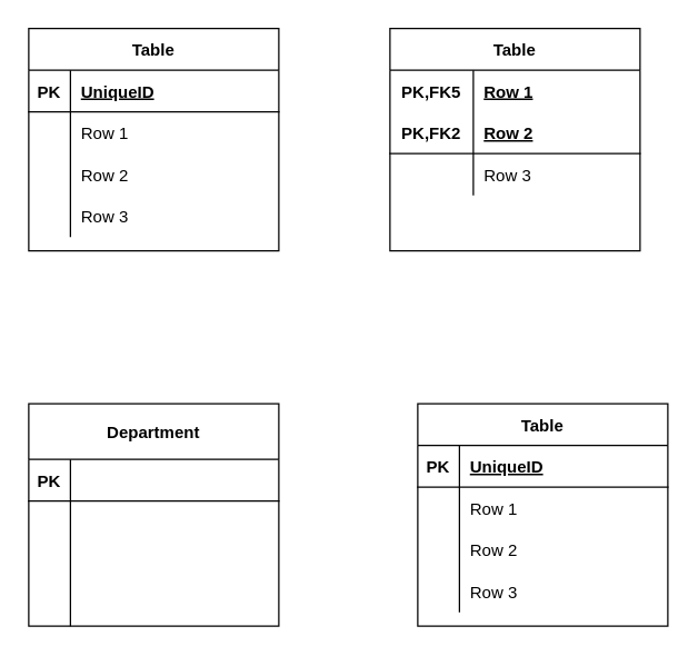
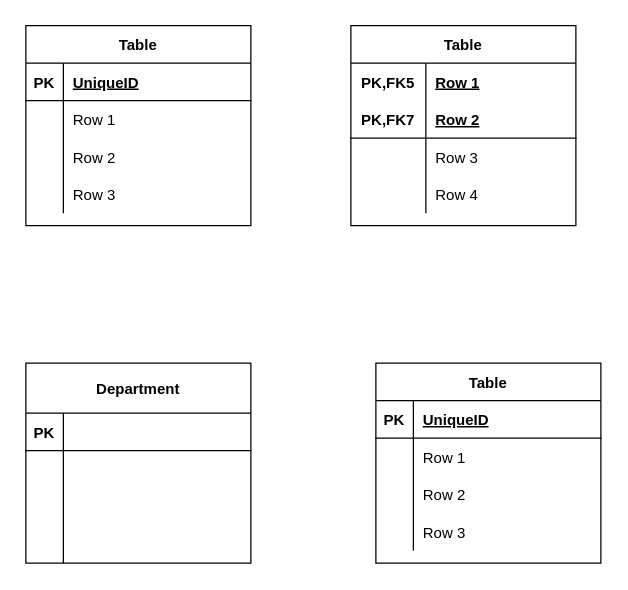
- <mxCell id="20" value="PK,FK2" style="shape=partialRectangle;connectable=0;fillColor=none;top=0;left=0;bottom=0;right=0;fontStyle=1;overflow=hidden;" parent="19" vertex="1"><mxGeometry width="60" height="30" as="geometry" /></mxCell>
+ <mxCell id="20" value="PK,FK7" style="shape=partialRectangle;connectable=0;fillColor=none;top=0;left=0;bottom=0;right=0;fontStyle=1;overflow=hidden;" parent="19" vertex="1"><mxGeometry width="60" height="30" as="geometry" /></mxCell>
+ <mxCell id="27" value="Row 4" style="shape=partialRectangle;connectable=0;fillColor=none;top=0;left=0;bottom=0;right=0;align=left;spacingLeft=6;overflow=hidden;" parent="25" vertex="1"><mxGeometry x="60" width="120" height="30" as="geometry" /></mxCell>
